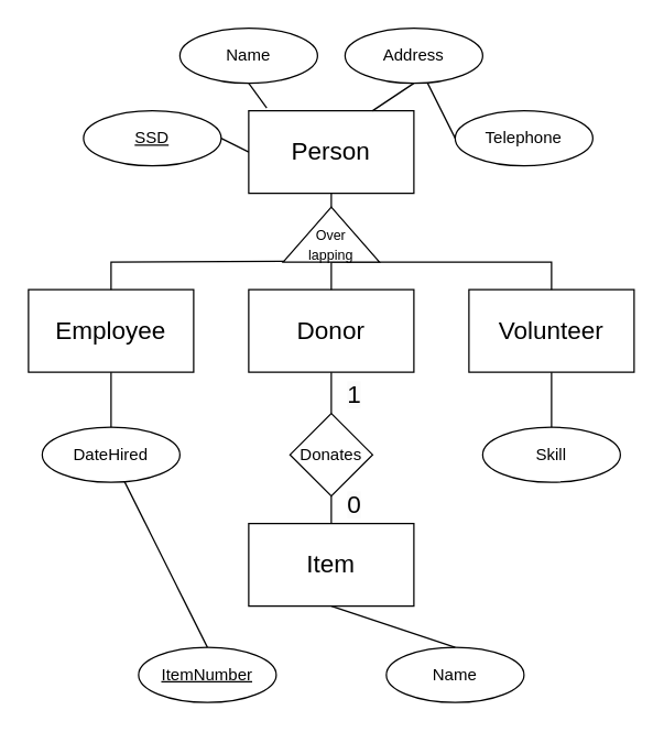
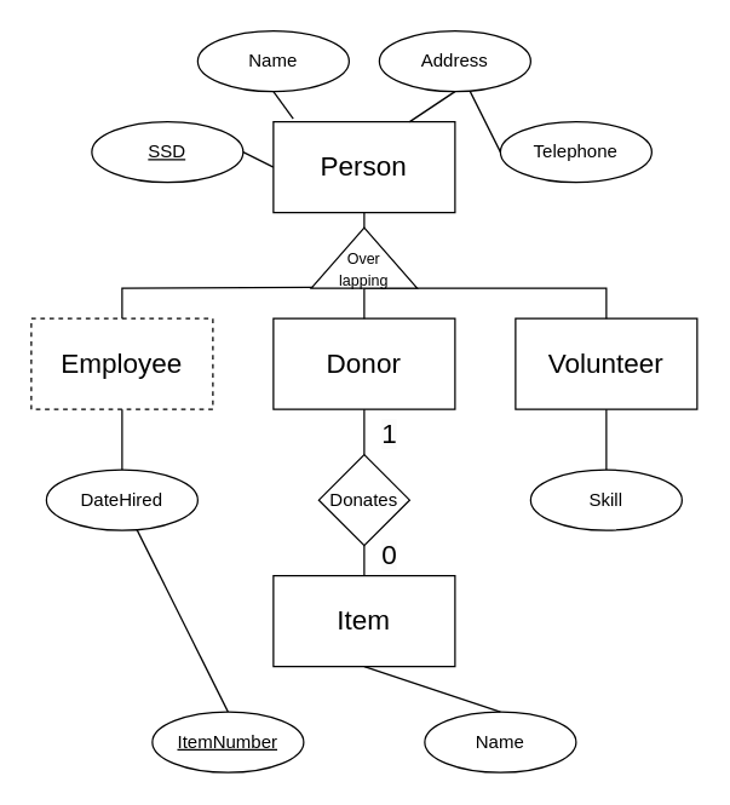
- <mxCell id="3" value="&lt;font style=&quot;font-size: 18px;&quot;&gt;Employee&lt;/font&gt;" style="rounded=0;whiteSpace=wrap;html=1;" vertex="1" parent="1"><mxGeometry x="20" y="210" width="120" height="60" as="geometry" /></mxCell>
+ <mxCell id="3" value="&lt;font style=&quot;font-size: 18px;&quot;&gt;Employee&lt;/font&gt;" style="rounded=0;whiteSpace=wrap;html=1;dashed=1;" vertex="1" parent="1"><mxGeometry x="20" y="210" width="120" height="60" as="geometry" /></mxCell>
